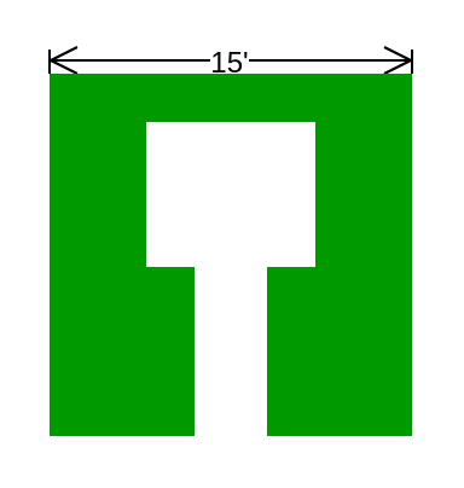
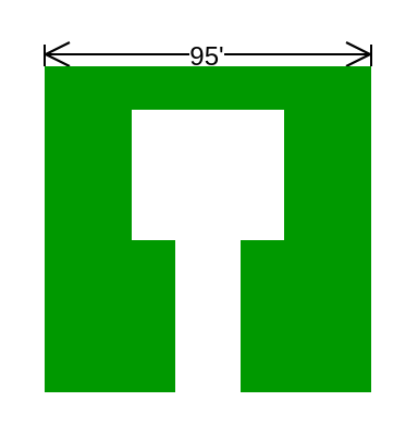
- <mxCell id="2" value="15'" style="shape=dimension;whiteSpace=wrap;html=1;align=center;points=[];verticalAlign=bottom;spacingBottom=-5;labelBackgroundColor=#ffffff" vertex="1" parent="1"><mxGeometry x="20" y="20" width="150" height="10" as="geometry" /></mxCell>
+ <mxCell id="2" value="95'" style="shape=dimension;whiteSpace=wrap;html=1;align=center;points=[];verticalAlign=bottom;spacingBottom=-5;labelBackgroundColor=#ffffff" vertex="1" parent="1"><mxGeometry x="20" y="20" width="150" height="10" as="geometry" /></mxCell>
